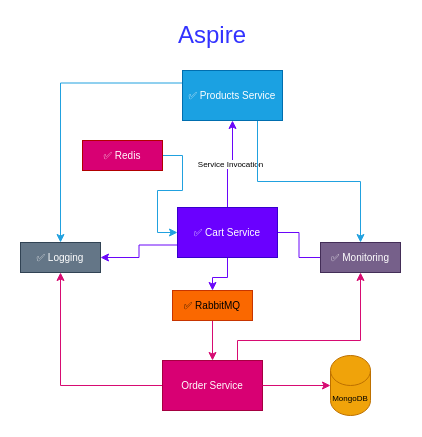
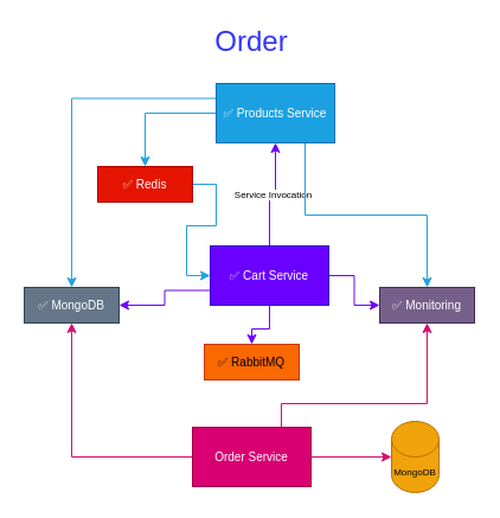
- <mxCell id="20" value="Aspire" style="text;html=1;strokeColor=none;fillColor=none;align=center;verticalAlign=middle;whiteSpace=wrap;rounded=0;fontSize=24;fontColor=#3333FF;" parent="1" vertex="1"><mxGeometry x="182" y="20" width="60" height="30" as="geometry" /></mxCell>
+ <mxCell id="20" value="Order" style="text;html=1;strokeColor=none;fillColor=none;align=center;verticalAlign=middle;whiteSpace=wrap;rounded=0;fontSize=24;fontColor=#3333FF;" parent="1" vertex="1"><mxGeometry x="182" y="20" width="60" height="30" as="geometry" /></mxCell>
+ <mxCell id="7" style="edgeStyle=orthogonalEdgeStyle;rounded=0;orthogonalLoop=1;jettySize=auto;html=1;entryX=0.5;entryY=0;entryDx=0;entryDy=0;exitX=0;exitY=0.5;exitDx=0;exitDy=0;strokeColor=#21a1df;" parent="1" source="10" target="17" edge="1"><mxGeometry relative="1" as="geometry" /></mxCell>
- <mxCell id="17" value="✅ Redis" style="rounded=0;whiteSpace=wrap;html=1;fillColor=#d80073;fontColor=#ffffff;strokeColor=#B20000;fontSize=10;" parent="1" vertex="1"><mxGeometry x="82" y="140" width="80" height="30" as="geometry" /></mxCell>
+ <mxCell id="17" value="✅ Redis" style="rounded=0;whiteSpace=wrap;html=1;fillColor=#e51400;fontColor=#ffffff;strokeColor=#B20000;fontSize=10;" parent="1" vertex="1"><mxGeometry x="82" y="140" width="80" height="30" as="geometry" /></mxCell>
- <mxCell id="22" value="✅ Logging" style="rounded=0;whiteSpace=wrap;html=1;fillColor=#647687;fontColor=#ffffff;strokeColor=#314354;fontSize=10;" parent="1" vertex="1"><mxGeometry x="20" y="242" width="80" height="30" as="geometry" /></mxCell>
+ <mxCell id="22" value="✅ MongoDB" style="rounded=0;whiteSpace=wrap;html=1;fillColor=#647687;fontColor=#ffffff;strokeColor=#314354;fontSize=10;" parent="1" vertex="1"><mxGeometry x="20" y="242" width="80" height="30" as="geometry" /></mxCell>
- <mxCell id="4" style="edgeStyle=orthogonalEdgeStyle;rounded=0;orthogonalLoop=1;jettySize=auto;html=1;strokeColor=#6a06f9;endArrow=none;" parent="1" source="6" target="21" edge="1"><mxGeometry relative="1" as="geometry" /></mxCell>
+ <mxCell id="4" style="edgeStyle=orthogonalEdgeStyle;rounded=0;orthogonalLoop=1;jettySize=auto;html=1;strokeColor=#6a06f9;" parent="1" source="6" target="21" edge="1"><mxGeometry relative="1" as="geometry" /></mxCell>
- <mxCell id="14" style="edgeStyle=orthogonalEdgeStyle;rounded=0;orthogonalLoop=1;jettySize=auto;html=1;entryX=0.5;entryY=0;entryDx=0;entryDy=0;strokeColor=#d70b72;" parent="1" source="15" target="13" edge="1"><mxGeometry relative="1" as="geometry" /></mxCell>
